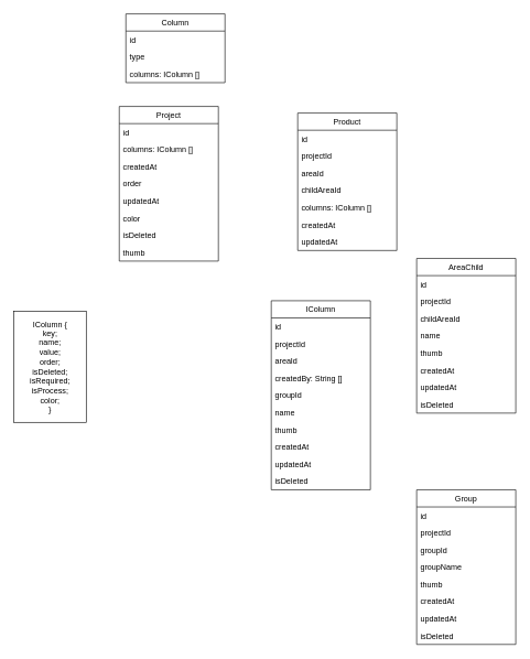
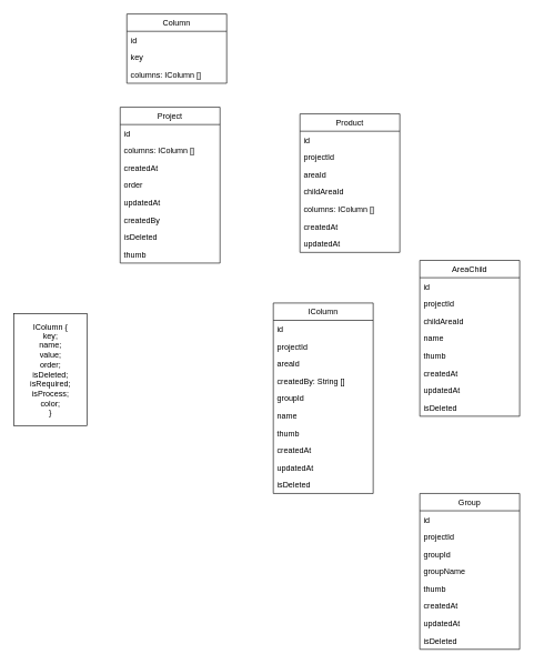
- <mxCell id="51" value="type" style="text;strokeColor=none;fillColor=none;align=left;verticalAlign=top;spacingLeft=4;spacingRight=4;overflow=hidden;rotatable=0;points=[[0,0.5],[1,0.5]];portConstraint=eastwest;" vertex="1" parent="49"><mxGeometry y="52" width="150" height="26" as="geometry" /></mxCell>
+ <mxCell id="51" value="key" style="text;strokeColor=none;fillColor=none;align=left;verticalAlign=top;spacingLeft=4;spacingRight=4;overflow=hidden;rotatable=0;points=[[0,0.5],[1,0.5]];portConstraint=eastwest;" vertex="1" parent="49"><mxGeometry y="52" width="150" height="26" as="geometry" /></mxCell>
- <mxCell id="8" value="color" style="text;strokeColor=none;fillColor=none;align=left;verticalAlign=top;spacingLeft=4;spacingRight=4;overflow=hidden;rotatable=0;points=[[0,0.5],[1,0.5]];portConstraint=eastwest;" vertex="1" parent="2"><mxGeometry y="156" width="150" height="26" as="geometry" /></mxCell>
+ <mxCell id="8" value="createdBy" style="text;strokeColor=none;fillColor=none;align=left;verticalAlign=top;spacingLeft=4;spacingRight=4;overflow=hidden;rotatable=0;points=[[0,0.5],[1,0.5]];portConstraint=eastwest;" vertex="1" parent="2"><mxGeometry y="156" width="150" height="26" as="geometry" /></mxCell>
